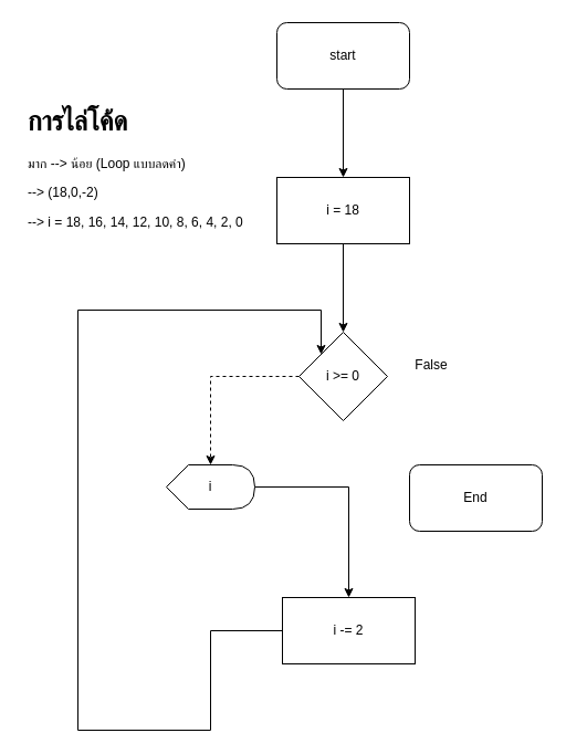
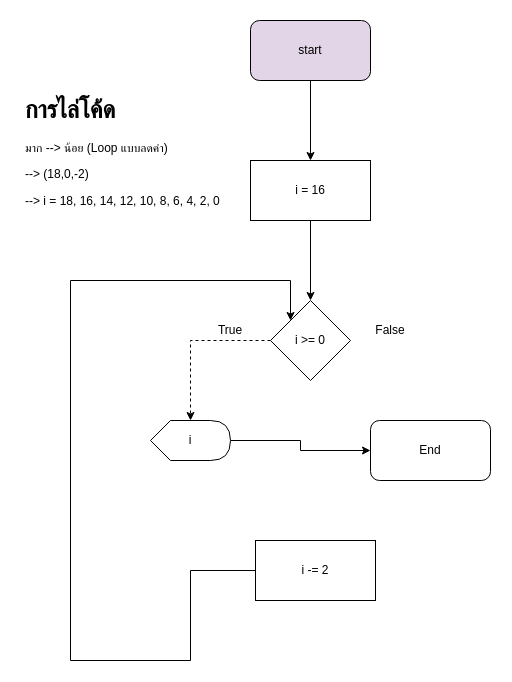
- <mxCell id="5" value="start" style="rounded=1;whiteSpace=wrap;html=1;" vertex="1" parent="1"><mxGeometry x="250" y="20" width="120" height="60" as="geometry" /></mxCell>
+ <mxCell id="5" value="start" style="rounded=1;whiteSpace=wrap;html=1;fillColor=#e1d5e7;" vertex="1" parent="1"><mxGeometry x="250" y="20" width="120" height="60" as="geometry" /></mxCell>
- <mxCell id="7" value="i = 18" style="rounded=0;whiteSpace=wrap;html=1;" vertex="1" parent="1"><mxGeometry x="250" y="160" width="120" height="60" as="geometry" /></mxCell>
+ <mxCell id="7" value="i = 16" style="rounded=0;whiteSpace=wrap;html=1;" vertex="1" parent="1"><mxGeometry x="250" y="160" width="120" height="60" as="geometry" /></mxCell>
+ <mxCell id="15" value="True" style="text;html=1;strokeColor=none;fillColor=none;align=center;verticalAlign=middle;whiteSpace=wrap;rounded=0;" vertex="1" parent="1"><mxGeometry x="210" y="320" width="40" height="20" as="geometry" /></mxCell>
- <mxCell id="10" style="edgeStyle=orthogonalEdgeStyle;rounded=0;orthogonalLoop=1;jettySize=auto;html=1;" edge="1" parent="1" source="11" target="13"><mxGeometry relative="1" as="geometry" /></mxCell>
+ <mxCell id="10" style="edgeStyle=orthogonalEdgeStyle;rounded=0;orthogonalLoop=1;jettySize=auto;html=1;" edge="1" parent="1" source="11" target="14"><mxGeometry relative="1" as="geometry" /></mxCell>
